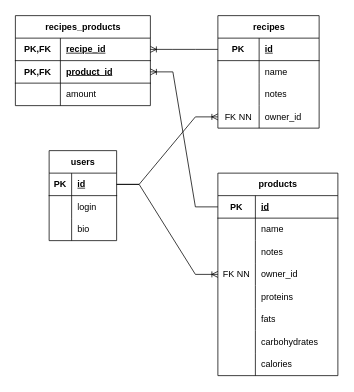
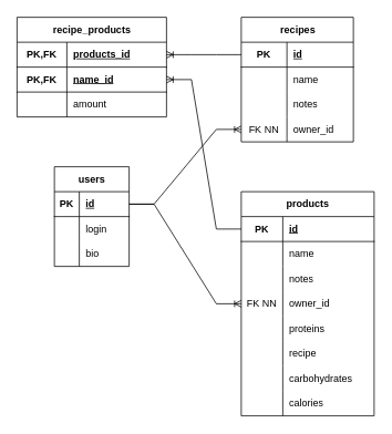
- <mxCell id="51" value="recipes_products" style="shape=table;startSize=30;container=1;collapsible=1;childLayout=tableLayout;fixedRows=1;rowLines=0;fontStyle=1;align=center;resizeLast=1;html=1;" parent="1" vertex="1"><mxGeometry x="20" y="20" width="180" height="120" as="geometry" /></mxCell>
+ <mxCell id="51" value="recipe_products" style="shape=table;startSize=30;container=1;collapsible=1;childLayout=tableLayout;fixedRows=1;rowLines=0;fontStyle=1;align=center;resizeLast=1;html=1;" parent="1" vertex="1"><mxGeometry x="20" y="20" width="180" height="120" as="geometry" /></mxCell>
- <mxCell id="54" value="recipe_id" style="shape=partialRectangle;connectable=0;fillColor=none;top=0;left=0;bottom=0;right=0;align=left;spacingLeft=6;fontStyle=5;overflow=hidden;whiteSpace=wrap;html=1;" parent="52" vertex="1"><mxGeometry x="60" width="120" height="30" as="geometry"><mxRectangle width="120" height="30" as="alternateBounds" /></mxGeometry></mxCell>
+ <mxCell id="54" value="products_id" style="shape=partialRectangle;connectable=0;fillColor=none;top=0;left=0;bottom=0;right=0;align=left;spacingLeft=6;fontStyle=5;overflow=hidden;whiteSpace=wrap;html=1;" parent="52" vertex="1"><mxGeometry x="60" width="120" height="30" as="geometry"><mxRectangle width="120" height="30" as="alternateBounds" /></mxGeometry></mxCell>
- <mxCell id="57" value="product_id" style="shape=partialRectangle;connectable=0;fillColor=none;top=0;left=0;bottom=0;right=0;align=left;spacingLeft=6;fontStyle=5;overflow=hidden;whiteSpace=wrap;html=1;" parent="55" vertex="1"><mxGeometry x="60" width="120" height="30" as="geometry"><mxRectangle width="120" height="30" as="alternateBounds" /></mxGeometry></mxCell>
+ <mxCell id="57" value="name_id" style="shape=partialRectangle;connectable=0;fillColor=none;top=0;left=0;bottom=0;right=0;align=left;spacingLeft=6;fontStyle=5;overflow=hidden;whiteSpace=wrap;html=1;" parent="55" vertex="1"><mxGeometry x="60" width="120" height="30" as="geometry"><mxRectangle width="120" height="30" as="alternateBounds" /></mxGeometry></mxCell>
- <mxCell id="20" value="fats" style="shape=partialRectangle;connectable=0;fillColor=none;top=0;left=0;bottom=0;right=0;align=left;spacingLeft=6;overflow=hidden;whiteSpace=wrap;html=1;" parent="18" vertex="1"><mxGeometry x="50" width="110" height="30" as="geometry"><mxRectangle width="110" height="30" as="alternateBounds" /></mxGeometry></mxCell>
+ <mxCell id="20" value="recipe" style="shape=partialRectangle;connectable=0;fillColor=none;top=0;left=0;bottom=0;right=0;align=left;spacingLeft=6;overflow=hidden;whiteSpace=wrap;html=1;" parent="18" vertex="1"><mxGeometry x="50" width="110" height="30" as="geometry"><mxRectangle width="110" height="30" as="alternateBounds" /></mxGeometry></mxCell>
